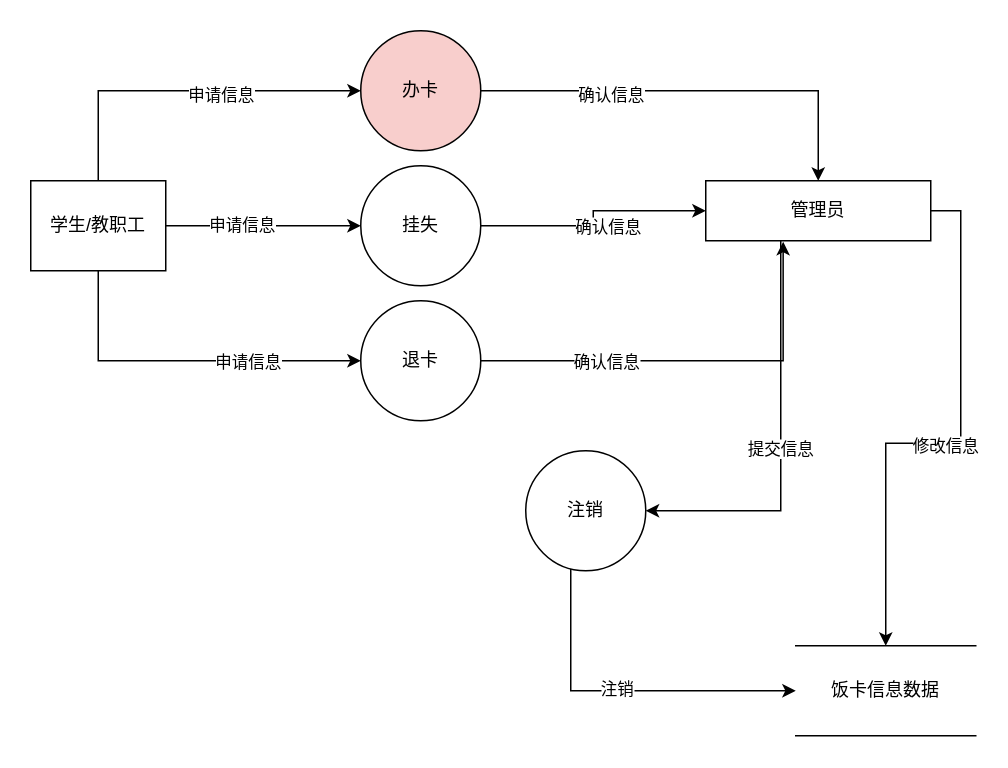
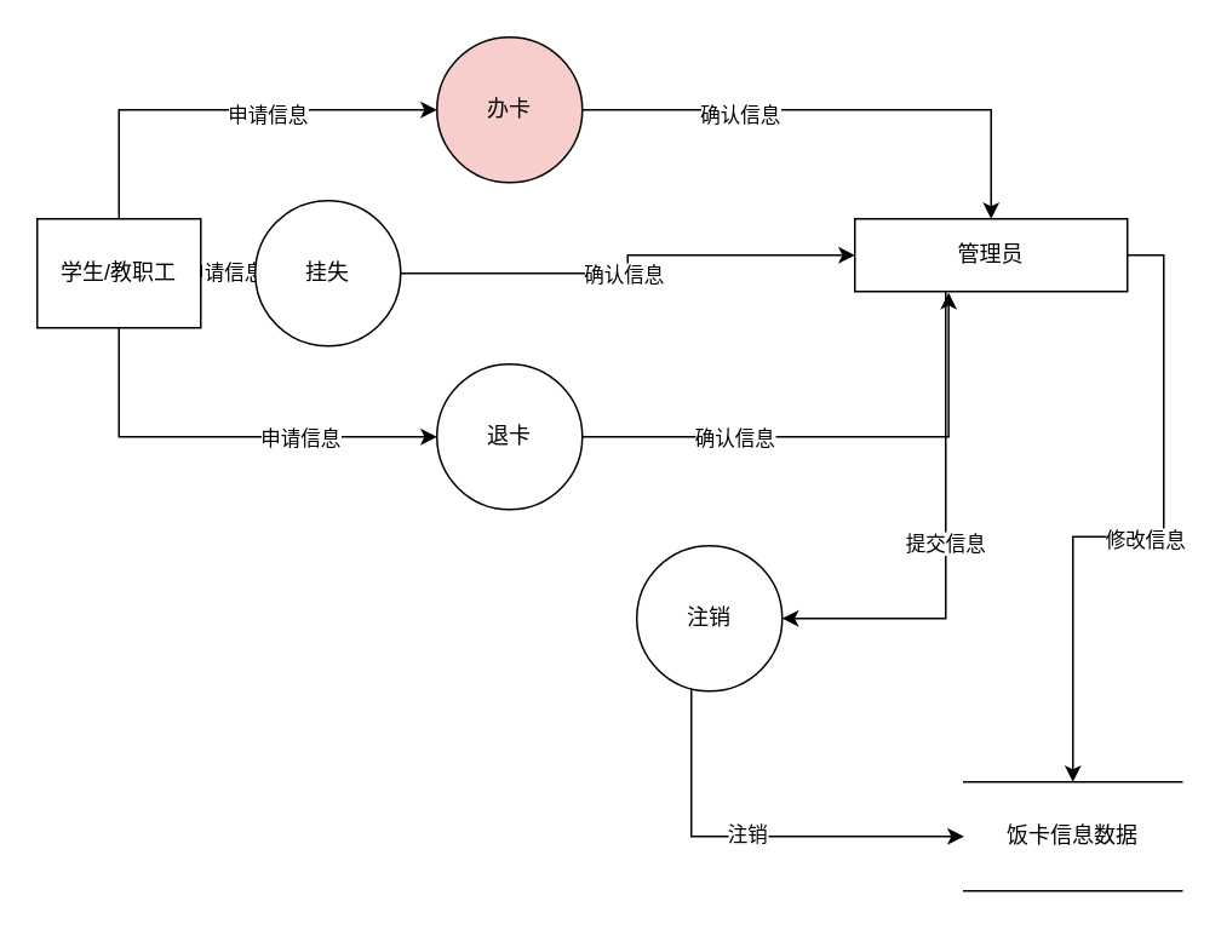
- <mxCell id="17" value="挂失" style="ellipse;whiteSpace=wrap;html=1;aspect=fixed;" vertex="1" parent="1"><mxGeometry x="240" y="110" width="80" height="80" as="geometry" /></mxCell>
+ <mxCell id="17" value="挂失" style="ellipse;whiteSpace=wrap;html=1;aspect=fixed;" vertex="1" parent="1"><mxGeometry x="140" y="110" width="80" height="80" as="geometry" /></mxCell>
